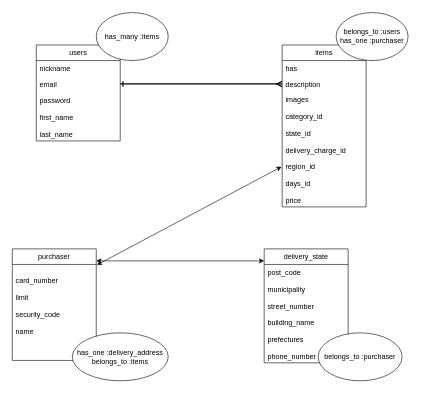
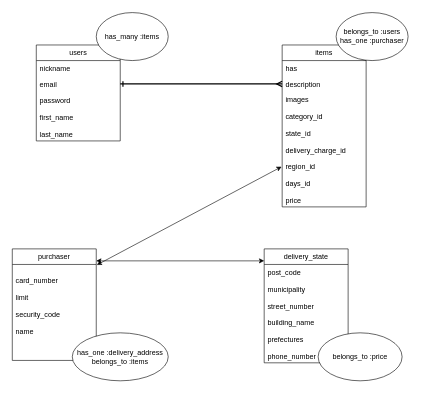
- <mxCell id="20" value="belongs_to :purchaser" style="ellipse;whiteSpace=wrap;html=1;" vertex="1" parent="1"><mxGeometry x="530" y="554" width="140" height="80" as="geometry" /></mxCell>
+ <mxCell id="20" value="belongs_to :price" style="ellipse;whiteSpace=wrap;html=1;" vertex="1" parent="1"><mxGeometry x="530" y="554" width="140" height="80" as="geometry" /></mxCell>
